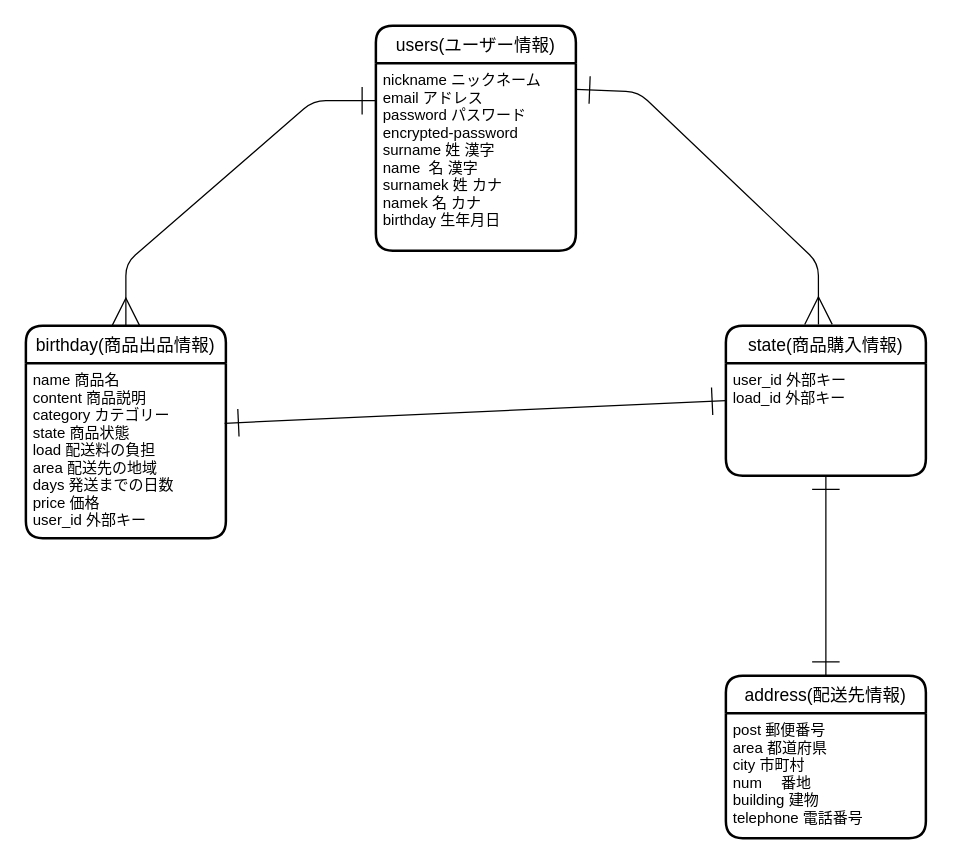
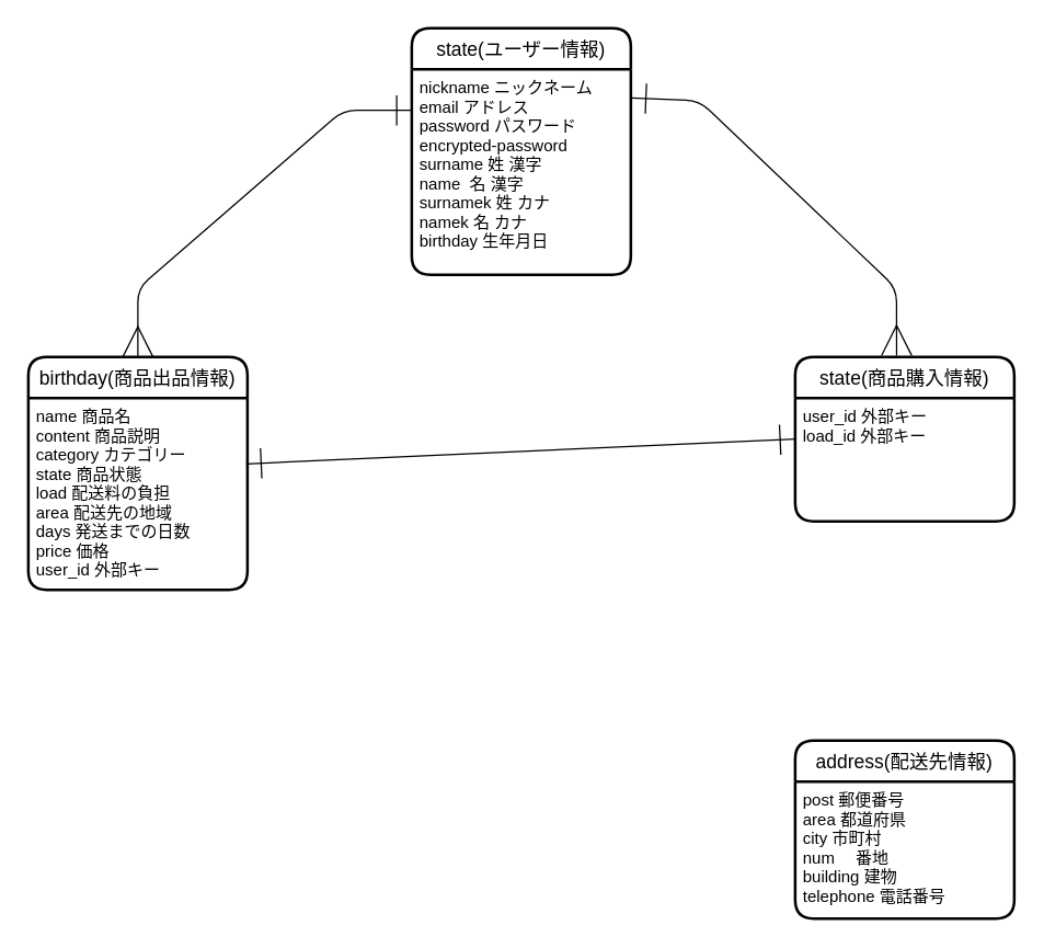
- <mxCell id="2" value="users(ユーザー情報)" style="swimlane;childLayout=stackLayout;horizontal=1;startSize=30;horizontalStack=0;rounded=1;fontSize=14;fontStyle=0;strokeWidth=2;resizeParent=0;resizeLast=1;shadow=0;dashed=0;align=center;" parent="1" vertex="1"><mxGeometry x="300" y="20" width="160" height="180" as="geometry" /></mxCell>
+ <mxCell id="2" value="state(ユーザー情報)" style="swimlane;childLayout=stackLayout;horizontal=1;startSize=30;horizontalStack=0;rounded=1;fontSize=14;fontStyle=0;strokeWidth=2;resizeParent=0;resizeLast=1;shadow=0;dashed=0;align=center;" parent="1" vertex="1"><mxGeometry x="300" y="20" width="160" height="180" as="geometry" /></mxCell>
- <mxCell id="13" value="" style="endArrow=ERone;startArrow=ERone;html=1;startSize=20;endSize=20;entryX=0.5;entryY=1;entryDx=0;entryDy=0;exitX=0.5;exitY=0;exitDx=0;exitDy=0;startFill=0;endFill=0;" parent="1" source="8" target="7" edge="1"><mxGeometry width="50" height="50" relative="1" as="geometry"><mxPoint x="380" y="430" as="sourcePoint" /><mxPoint x="430" y="380" as="targetPoint" /></mxGeometry></mxCell>
